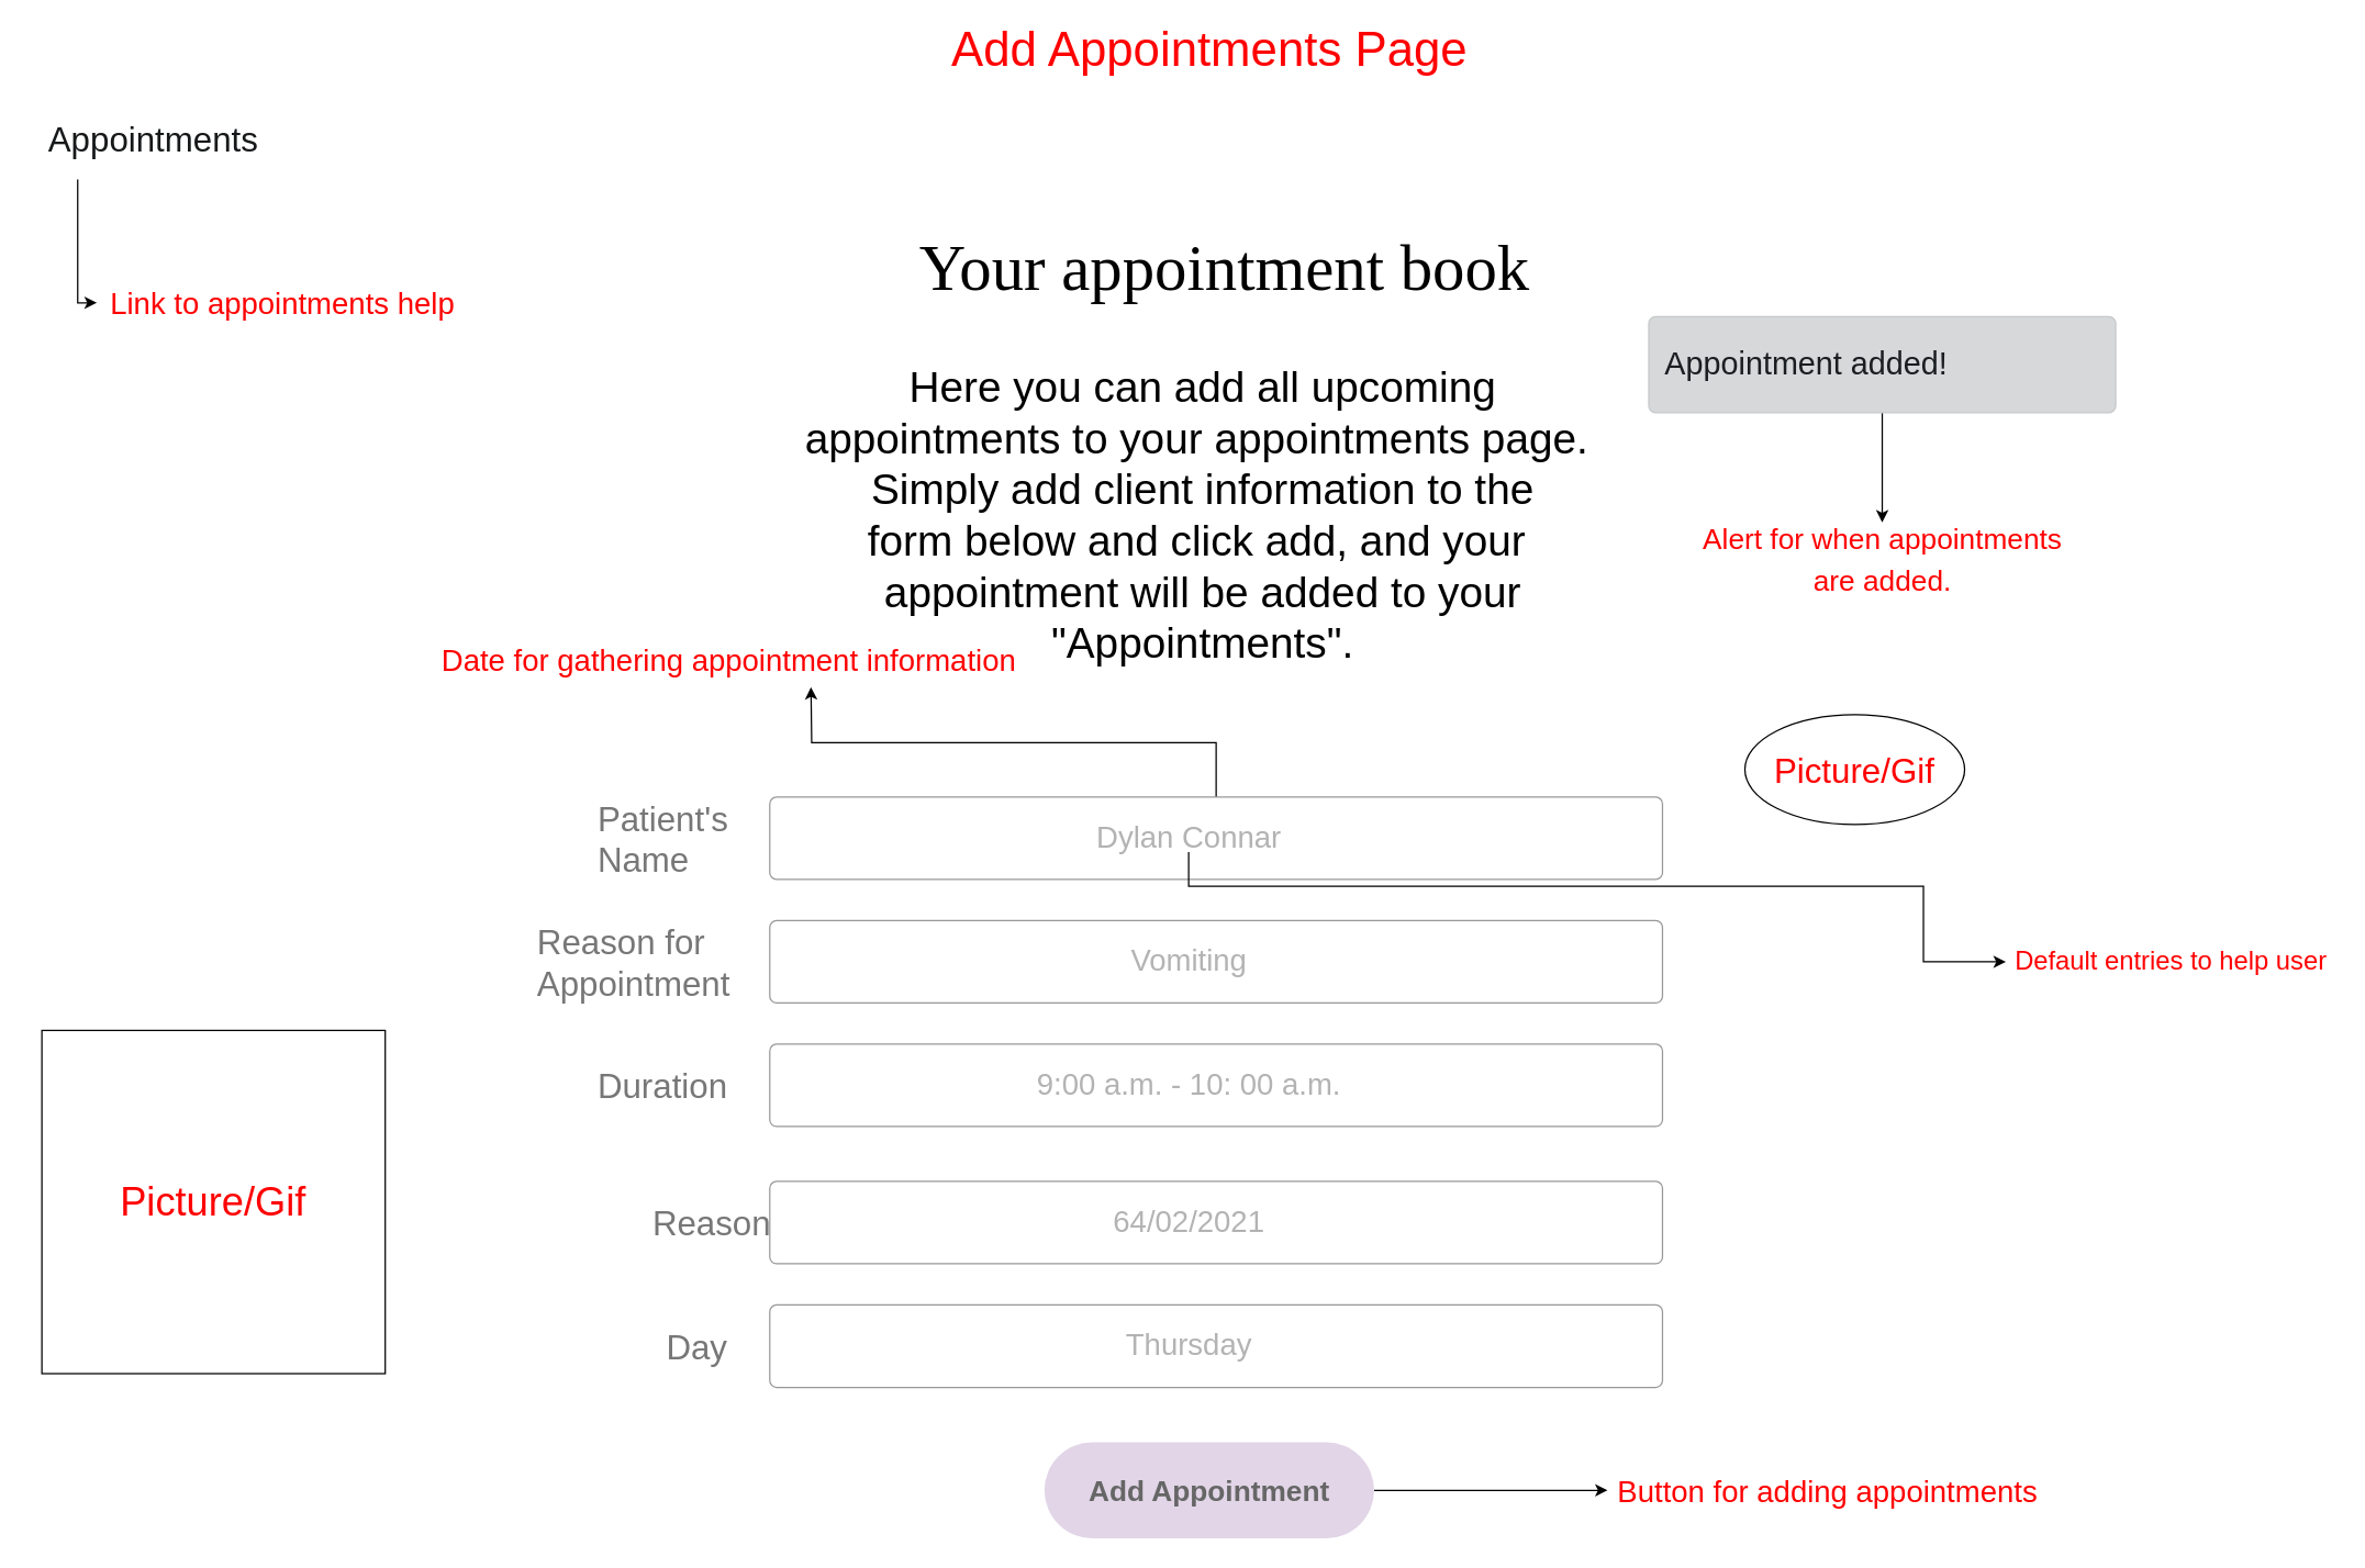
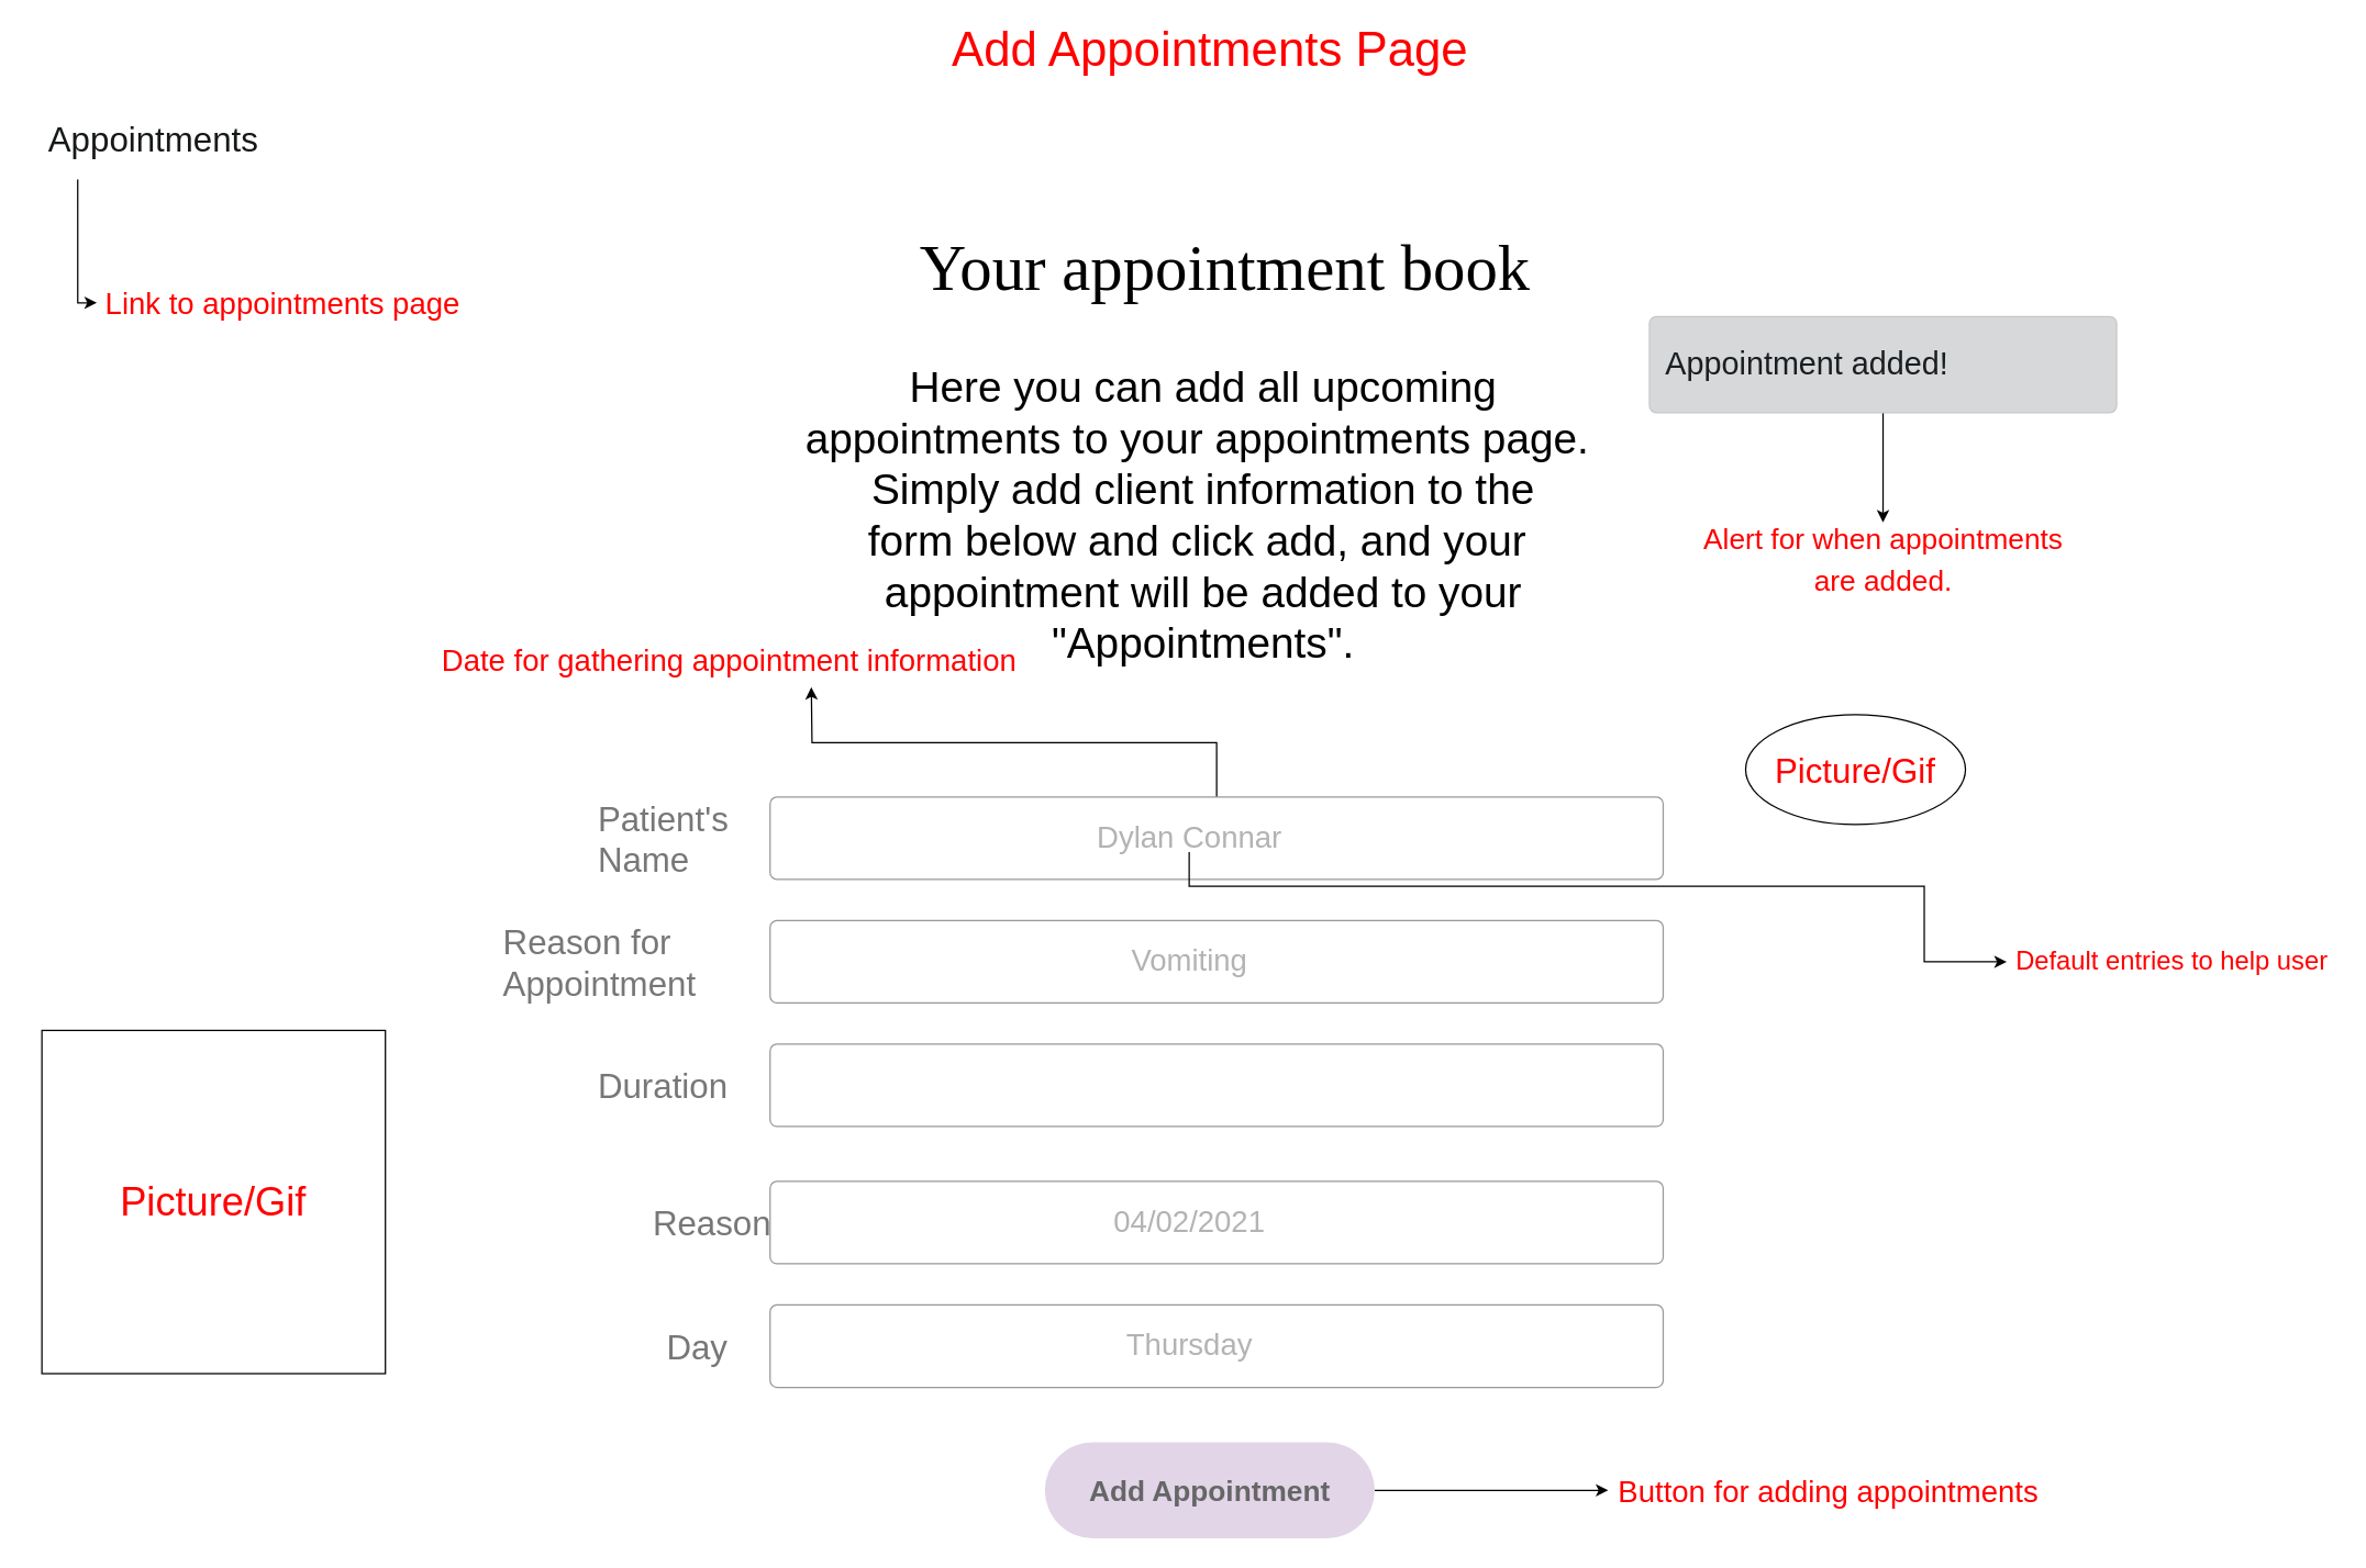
- <mxCell id="27" value="&lt;font style=&quot;font-size: 22px&quot; color=&quot;#ff0000&quot;&gt;Link to appointments help&lt;/font&gt;" style="text;html=1;align=center;verticalAlign=middle;resizable=0;points=[];autosize=1;fontSize=25;" parent="1" vertex="1"><mxGeometry x="70" y="200" width="270" height="40" as="geometry" /></mxCell>
+ <mxCell id="27" value="&lt;font style=&quot;font-size: 22px&quot; color=&quot;#ff0000&quot;&gt;Link to appointments page&lt;/font&gt;" style="text;html=1;align=center;verticalAlign=middle;resizable=0;points=[];autosize=1;fontSize=25;" parent="1" vertex="1"><mxGeometry x="70" y="200" width="270" height="40" as="geometry" /></mxCell>
- <mxCell id="9" value="Reason for Appointment" style="strokeColor=none;fillColor=none;fontColor=#777777;whiteSpace=wrap;align=left;verticalAlign=middle;fontStyle=0;fontSize=25;spacing=15;" parent="1" vertex="1"><mxGeometry x="376" y="680" width="182" height="40" as="geometry" /></mxCell>
+ <mxCell id="9" value="Reason for Appointment" style="strokeColor=none;fillColor=none;fontColor=#777777;whiteSpace=wrap;align=left;verticalAlign=middle;fontStyle=0;fontSize=25;spacing=15;" parent="1" vertex="1"><mxGeometry x="351" y="680" width="182" height="40" as="geometry" /></mxCell>
- <mxCell id="31" value="&lt;font style=&quot;font-size: 22px&quot; color=&quot;#b3b3b3&quot;&gt;9:00 a.m. - 10: 00 a.m.&lt;/font&gt;" style="text;html=1;align=center;verticalAlign=middle;resizable=0;points=[];autosize=1;" vertex="1" parent="1"><mxGeometry x="745" y="780" width="240" height="20" as="geometry" /></mxCell>
- <mxCell id="32" value="&lt;font style=&quot;font-size: 22px&quot; color=&quot;#b3b3b3&quot;&gt;64/02/2021&lt;/font&gt;" style="text;html=1;align=center;verticalAlign=middle;resizable=0;points=[];autosize=1;" vertex="1" parent="1"><mxGeometry x="800" y="880" width="130" height="20" as="geometry" /></mxCell>
+ <mxCell id="32" value="&lt;font style=&quot;font-size: 22px&quot; color=&quot;#b3b3b3&quot;&gt;04/02/2021&lt;/font&gt;" style="text;html=1;align=center;verticalAlign=middle;resizable=0;points=[];autosize=1;" vertex="1" parent="1"><mxGeometry x="800" y="880" width="130" height="20" as="geometry" /></mxCell>
